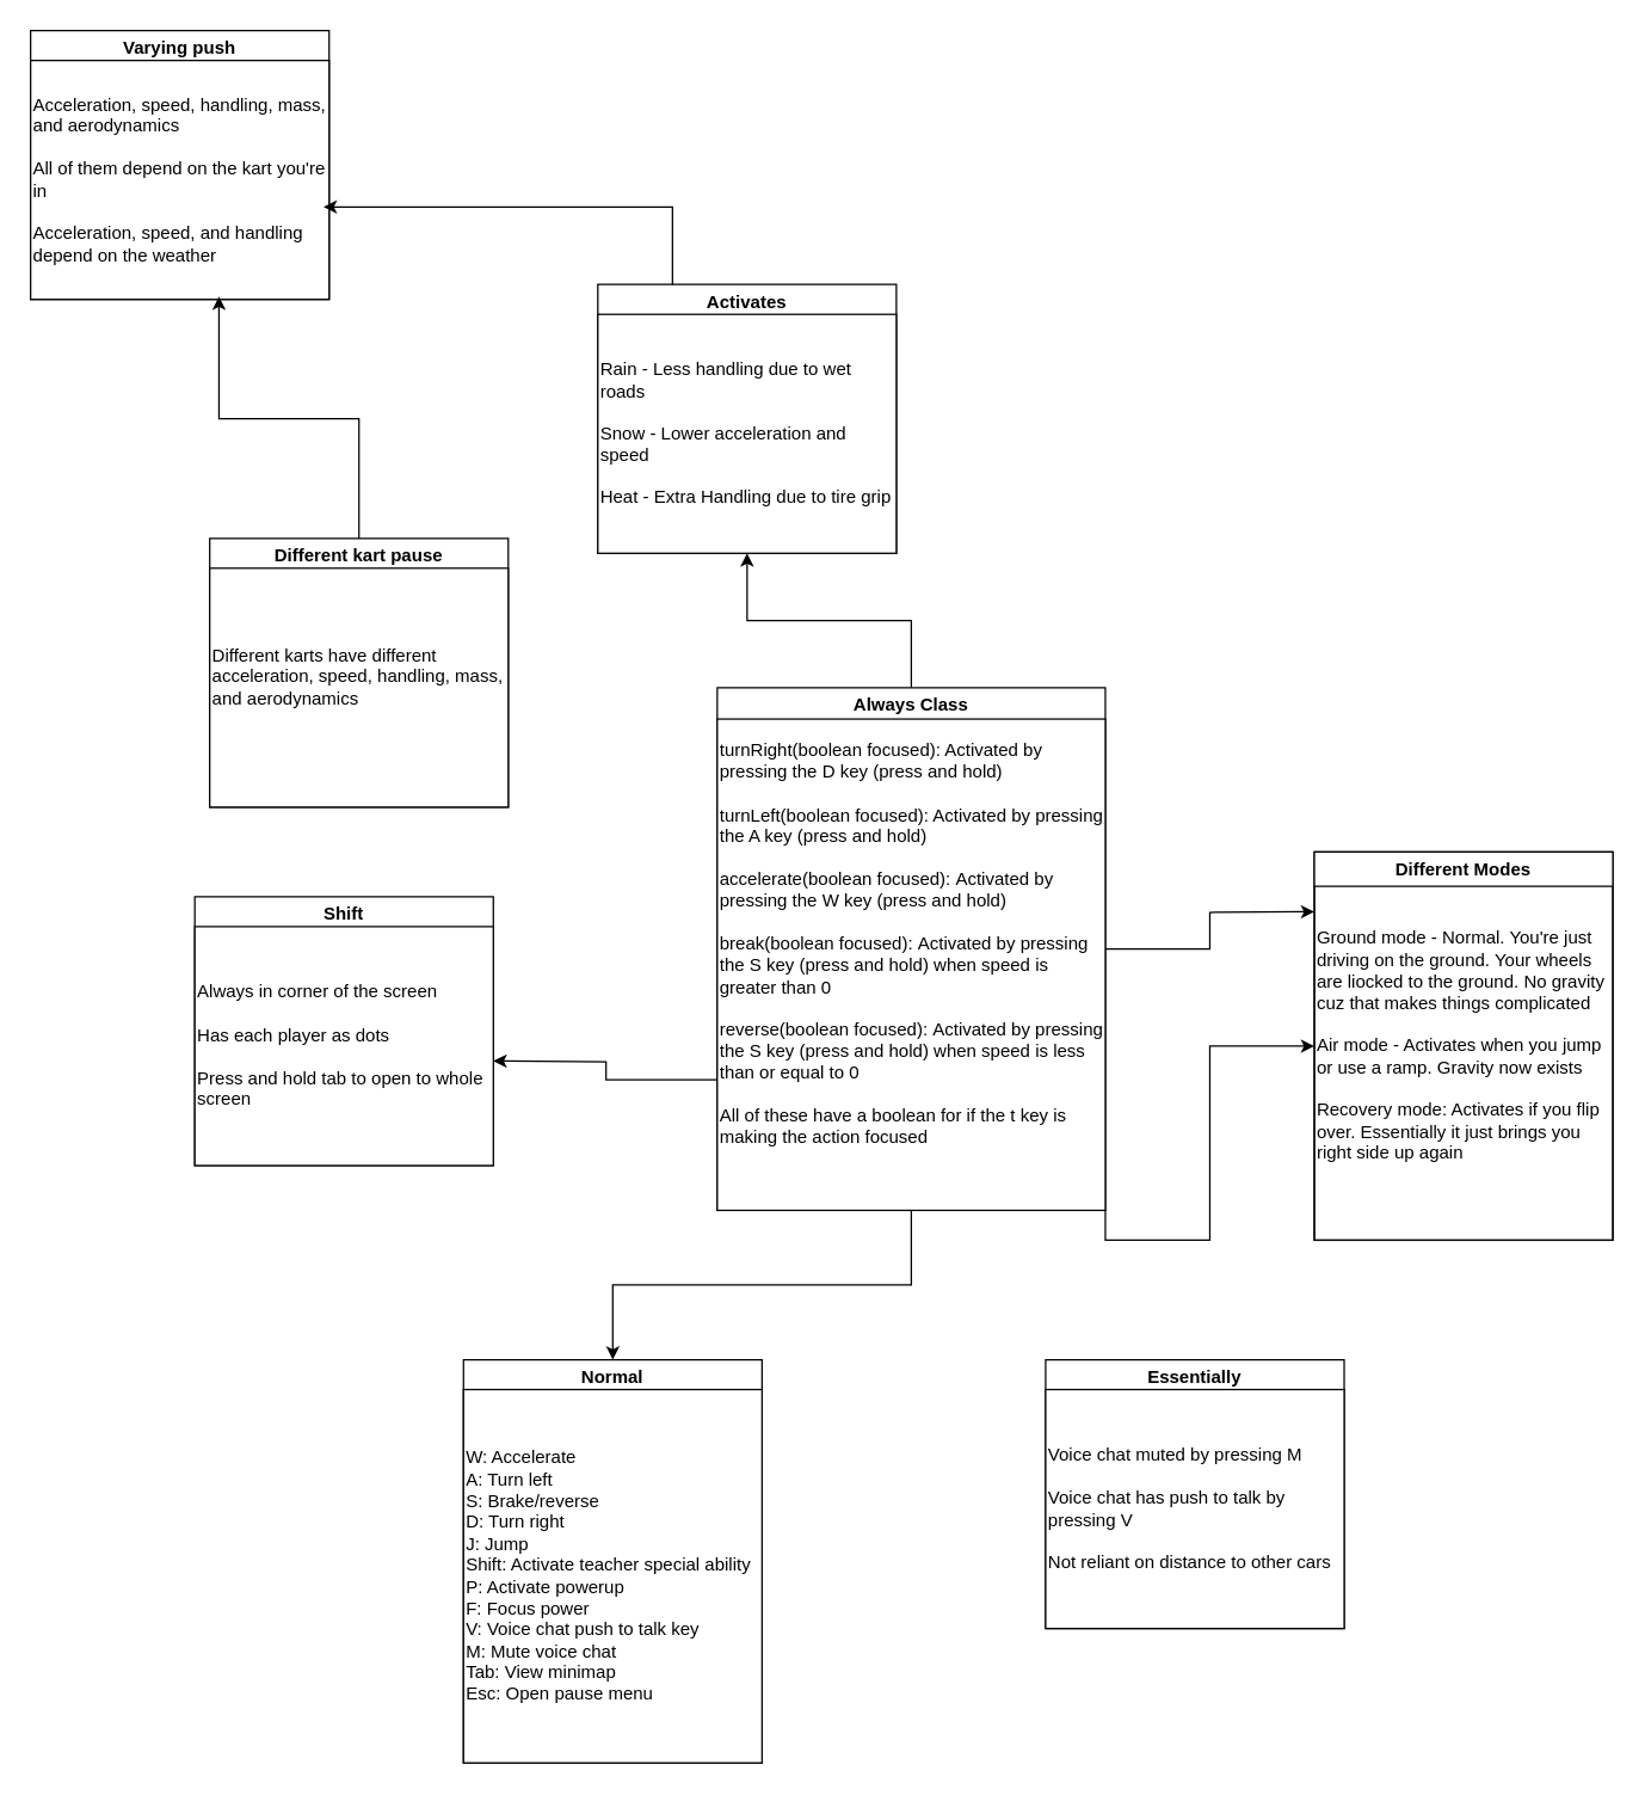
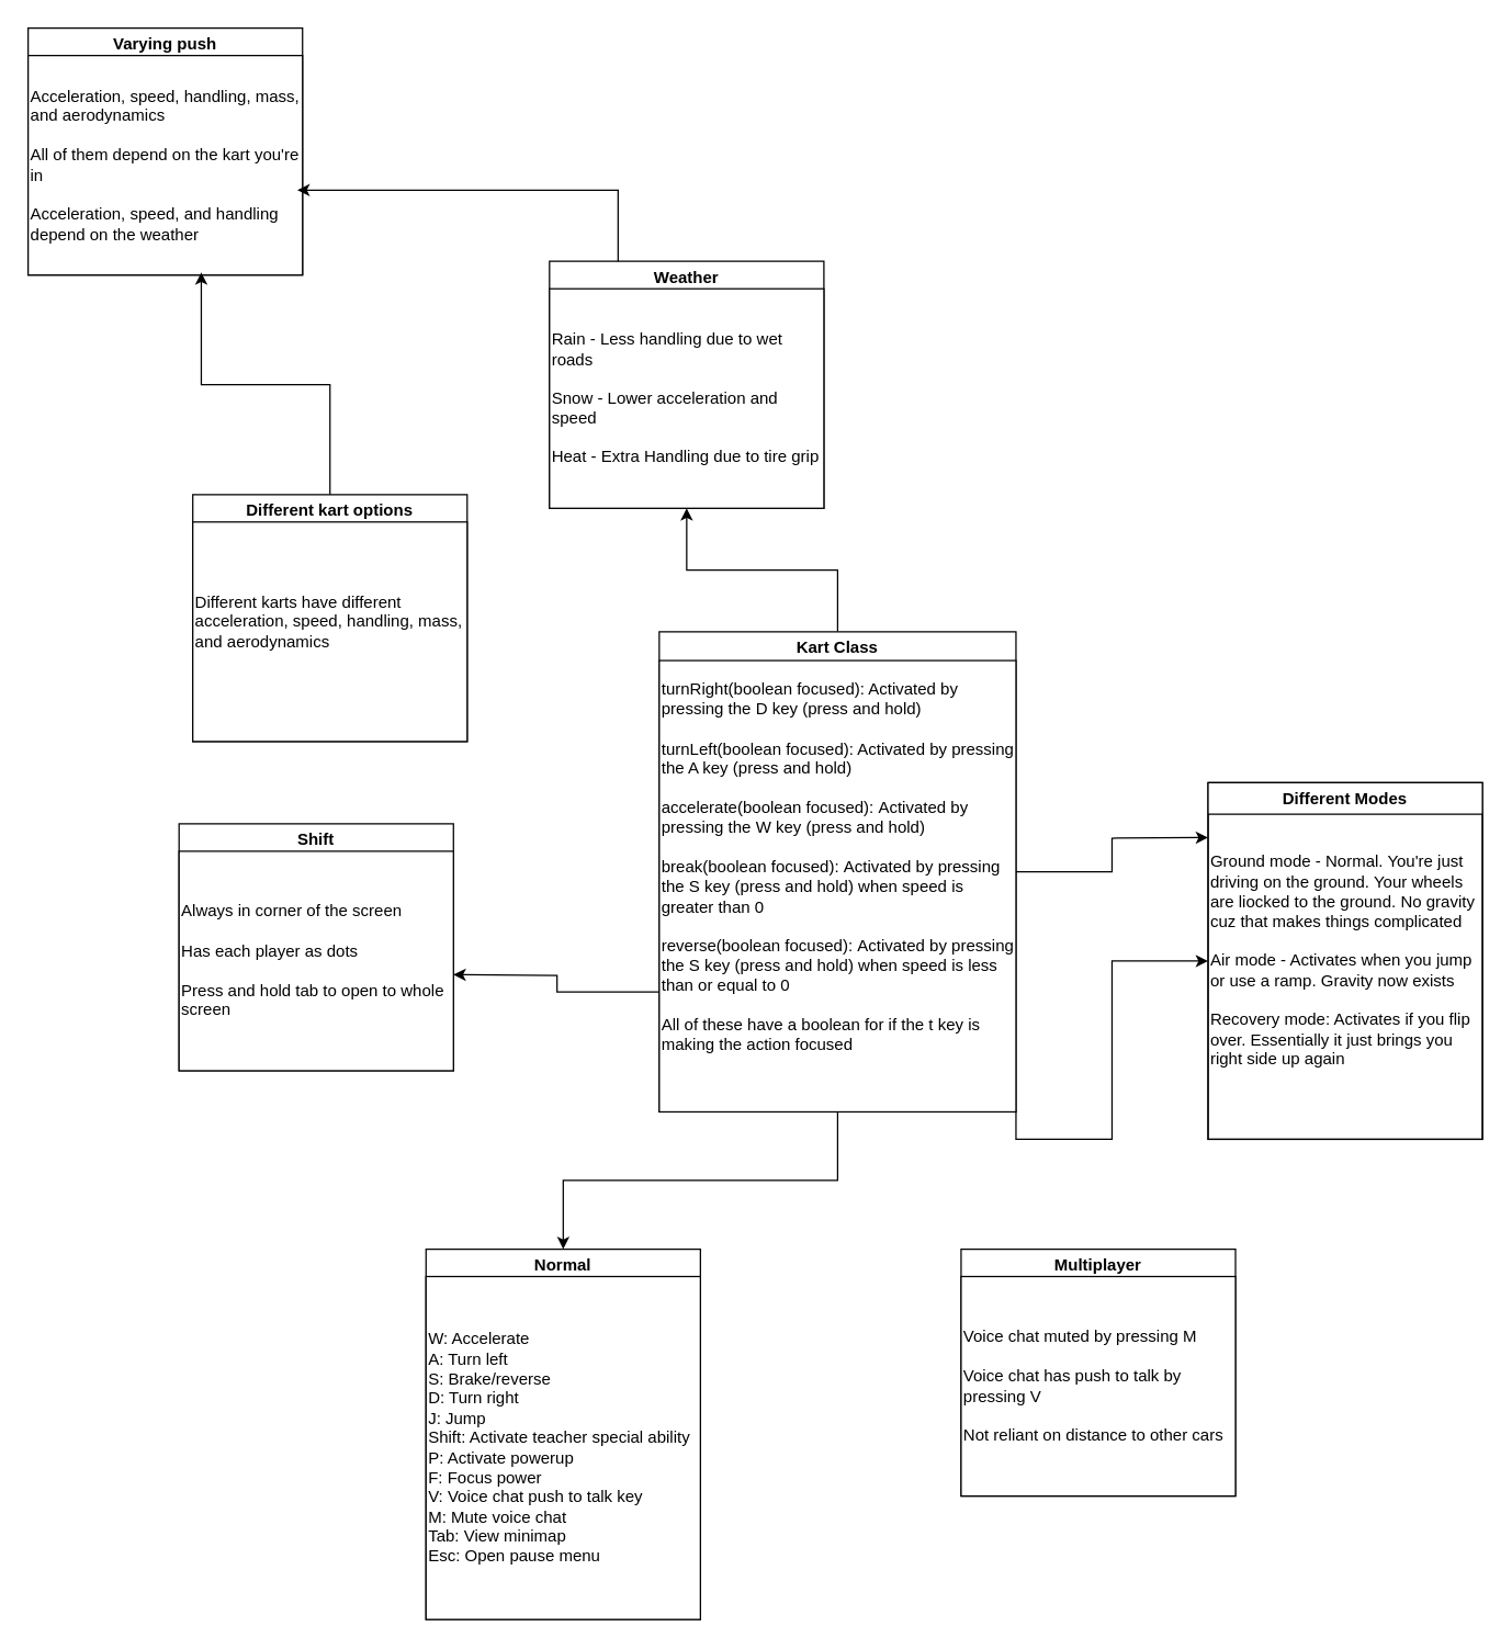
- <mxCell id="18" value="Activates" style="swimlane;whiteSpace=wrap;html=1;" vertex="1" parent="1"><mxGeometry x="400" y="190" width="200" height="180" as="geometry" /></mxCell>
+ <mxCell id="18" value="Weather" style="swimlane;whiteSpace=wrap;html=1;" vertex="1" parent="1"><mxGeometry x="400" y="190" width="200" height="180" as="geometry" /></mxCell>
- <mxCell id="16" value="Different kart pause" style="swimlane;whiteSpace=wrap;html=1;" vertex="1" parent="1"><mxGeometry x="140" y="360" width="200" height="180" as="geometry" /></mxCell>
+ <mxCell id="16" value="Different kart options" style="swimlane;whiteSpace=wrap;html=1;" vertex="1" parent="1"><mxGeometry x="140" y="360" width="200" height="180" as="geometry" /></mxCell>
- <mxCell id="6" value="Always Class" style="swimlane;whiteSpace=wrap;html=1;" vertex="1" parent="1"><mxGeometry x="480" y="460" width="260" height="350" as="geometry" /></mxCell>
+ <mxCell id="6" value="Kart Class" style="swimlane;whiteSpace=wrap;html=1;" vertex="1" parent="1"><mxGeometry x="480" y="460" width="260" height="350" as="geometry" /></mxCell>
- <mxCell id="10" value="Essentially" style="swimlane;whiteSpace=wrap;html=1;" vertex="1" parent="1"><mxGeometry x="700" y="910" width="200" height="180" as="geometry" /></mxCell>
+ <mxCell id="10" value="Multiplayer" style="swimlane;whiteSpace=wrap;html=1;" vertex="1" parent="1"><mxGeometry x="700" y="910" width="200" height="180" as="geometry" /></mxCell>
